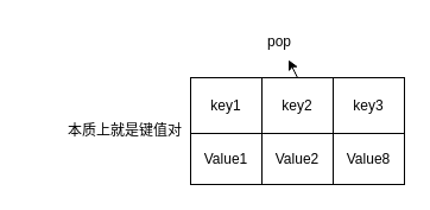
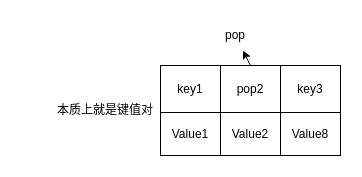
- <mxCell id="5" value="key2" style="connectable=0;recursiveResize=0;strokeColor=inherit;fillColor=none;align=center;whiteSpace=wrap;html=1;" vertex="1" parent="3"><mxGeometry x="60" width="60" height="47" as="geometry"><mxRectangle width="60" height="47" as="alternateBounds" /></mxGeometry></mxCell>
+ <mxCell id="5" value="pop2" style="connectable=0;recursiveResize=0;strokeColor=inherit;fillColor=none;align=center;whiteSpace=wrap;html=1;" vertex="1" parent="3"><mxGeometry x="60" width="60" height="47" as="geometry"><mxRectangle width="60" height="47" as="alternateBounds" /></mxGeometry></mxCell>
